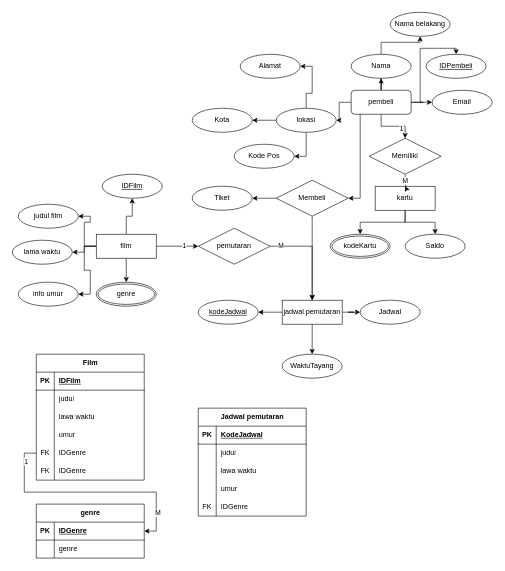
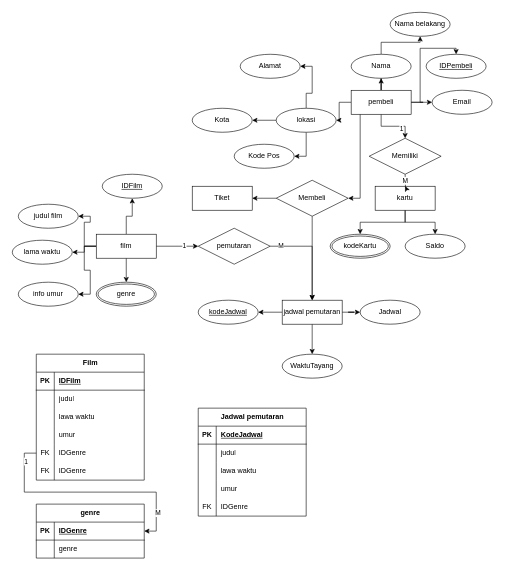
- <mxCell id="21" value="pembeli" style="whiteSpace=wrap;html=1;align=center;rounded=1;" vertex="1" parent="1"><mxGeometry x="585" y="150" width="100" height="40" as="geometry" /></mxCell>
+ <mxCell id="21" value="pembeli" style="whiteSpace=wrap;html=1;align=center;" vertex="1" parent="1"><mxGeometry x="585" y="150" width="100" height="40" as="geometry" /></mxCell>
- <mxCell id="55" value="Tiket" style="ellipse;whiteSpace=wrap;html=1;align=center;" vertex="1" parent="1"><mxGeometry x="320" y="310" width="100" height="40" as="geometry" /></mxCell>
+ <mxCell id="55" value="Tiket" style="whiteSpace=wrap;html=1;align=center;rounded=0;" vertex="1" parent="1"><mxGeometry x="320" y="310" width="100" height="40" as="geometry" /></mxCell>
